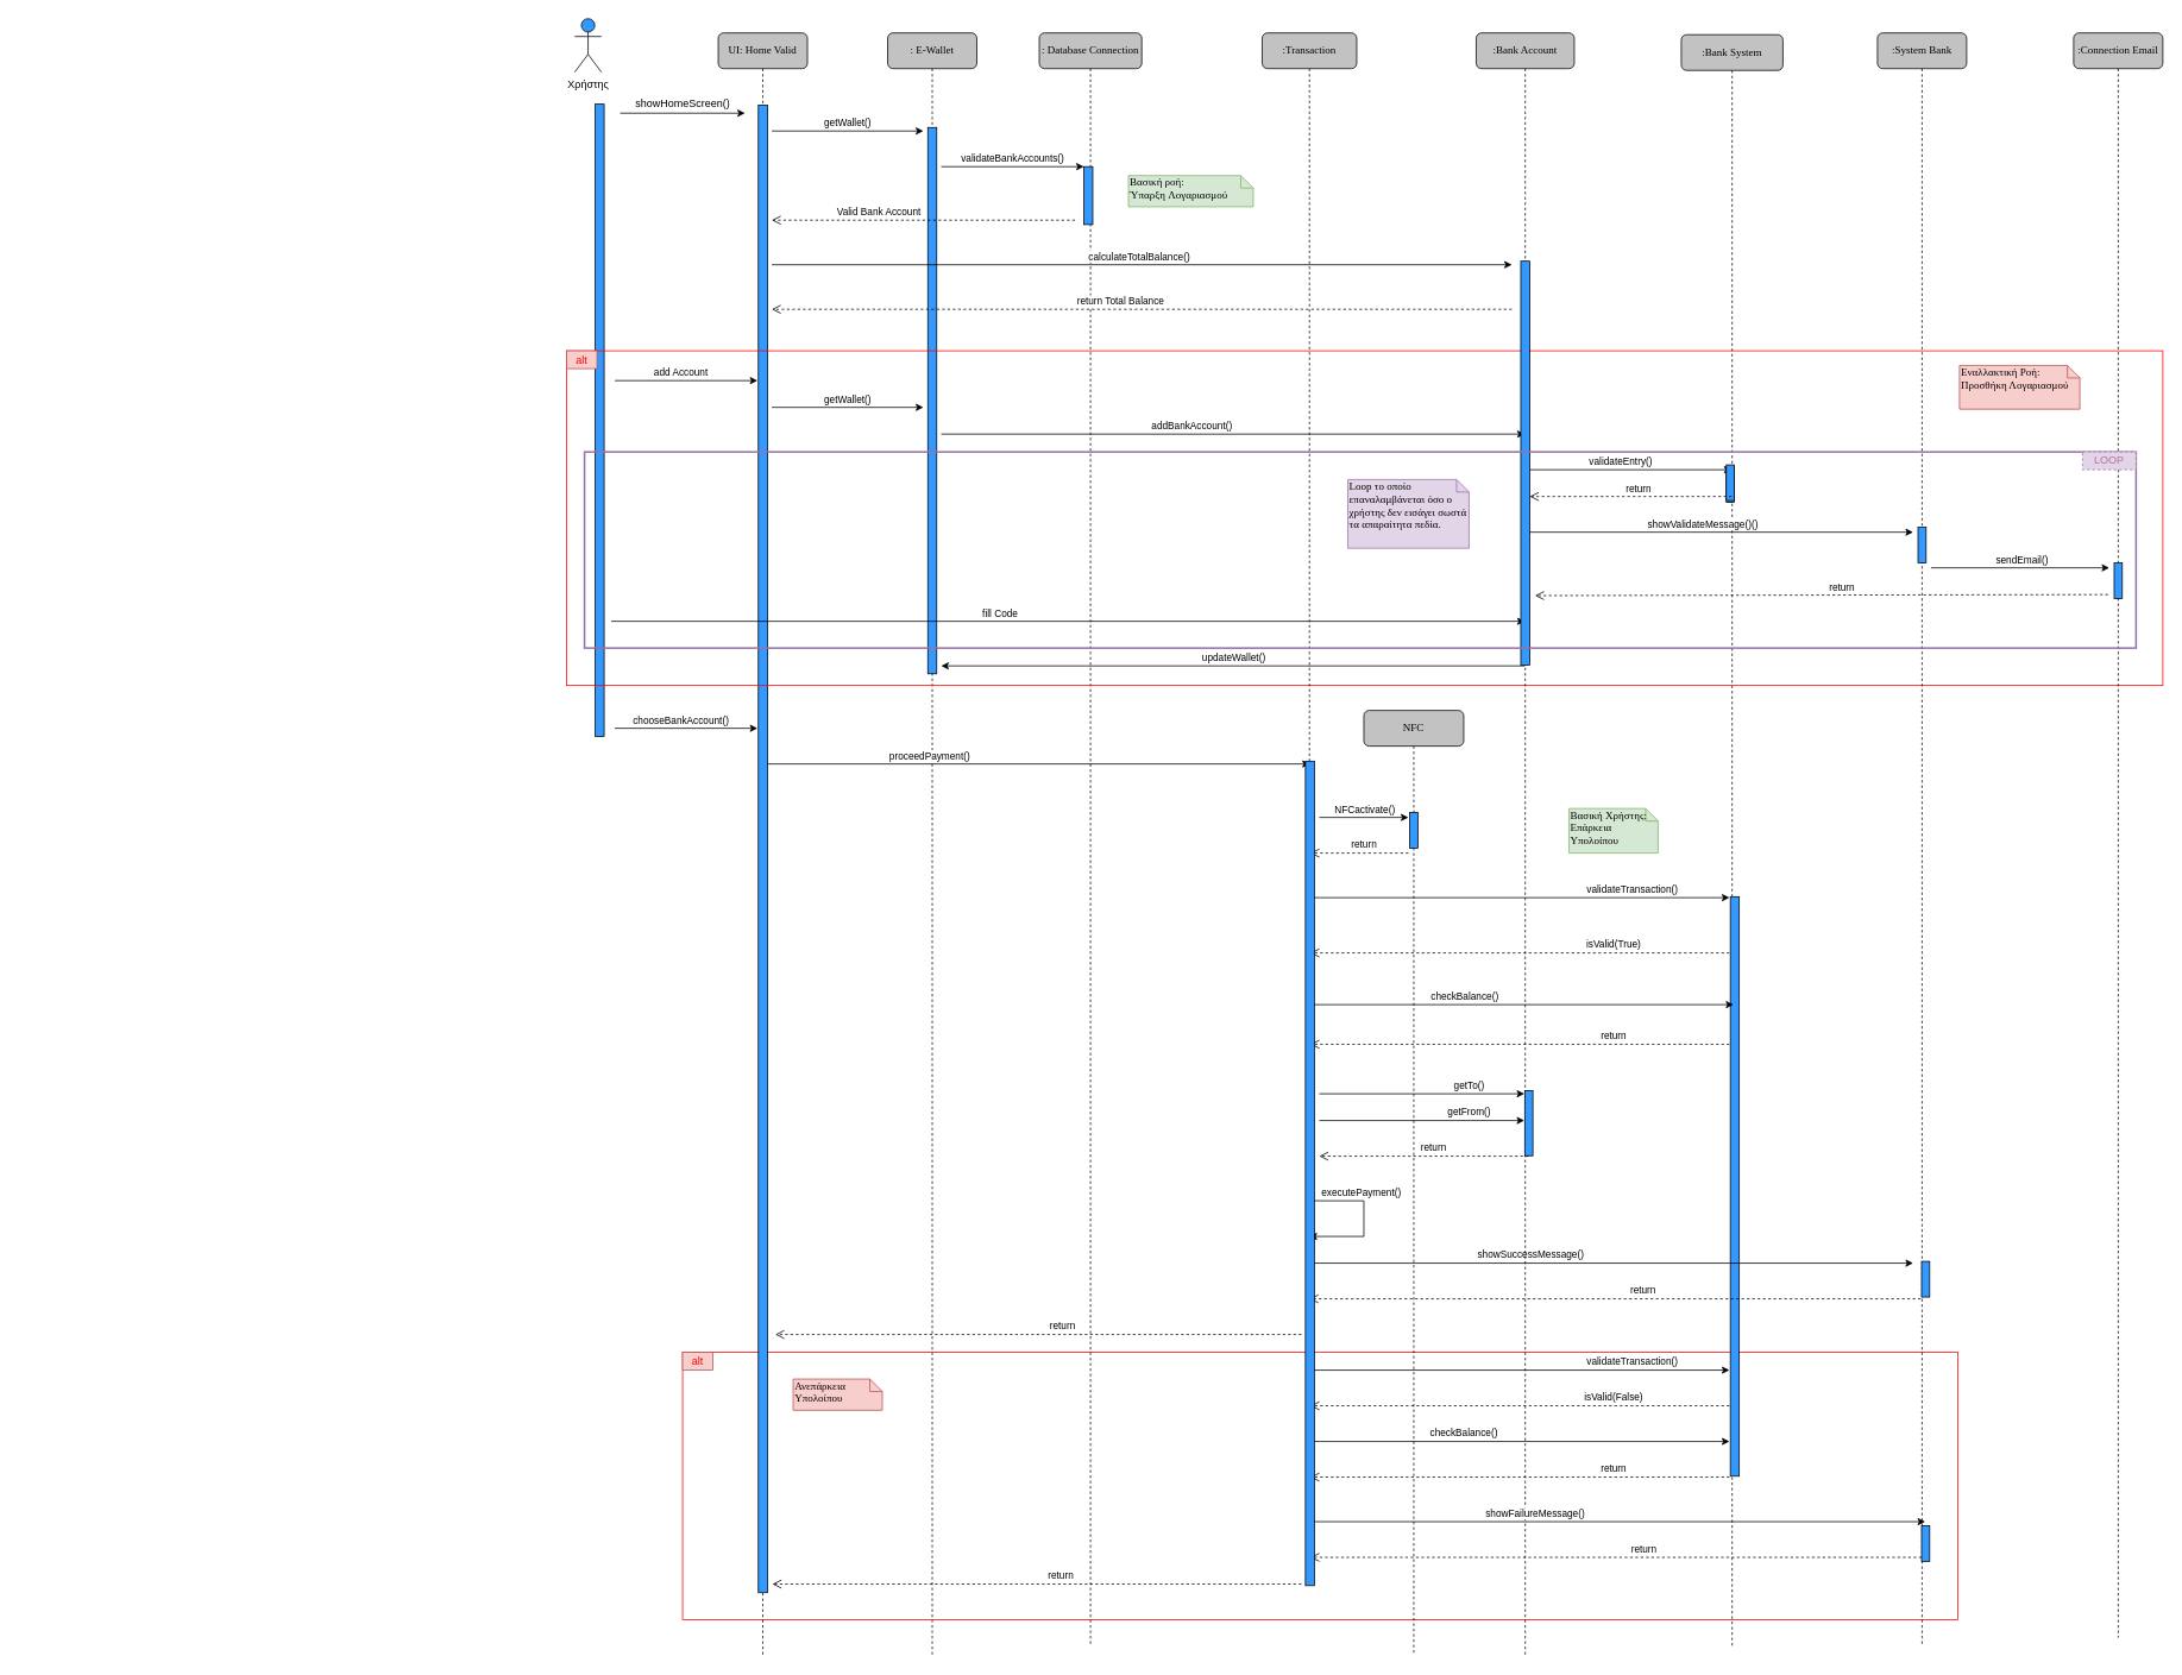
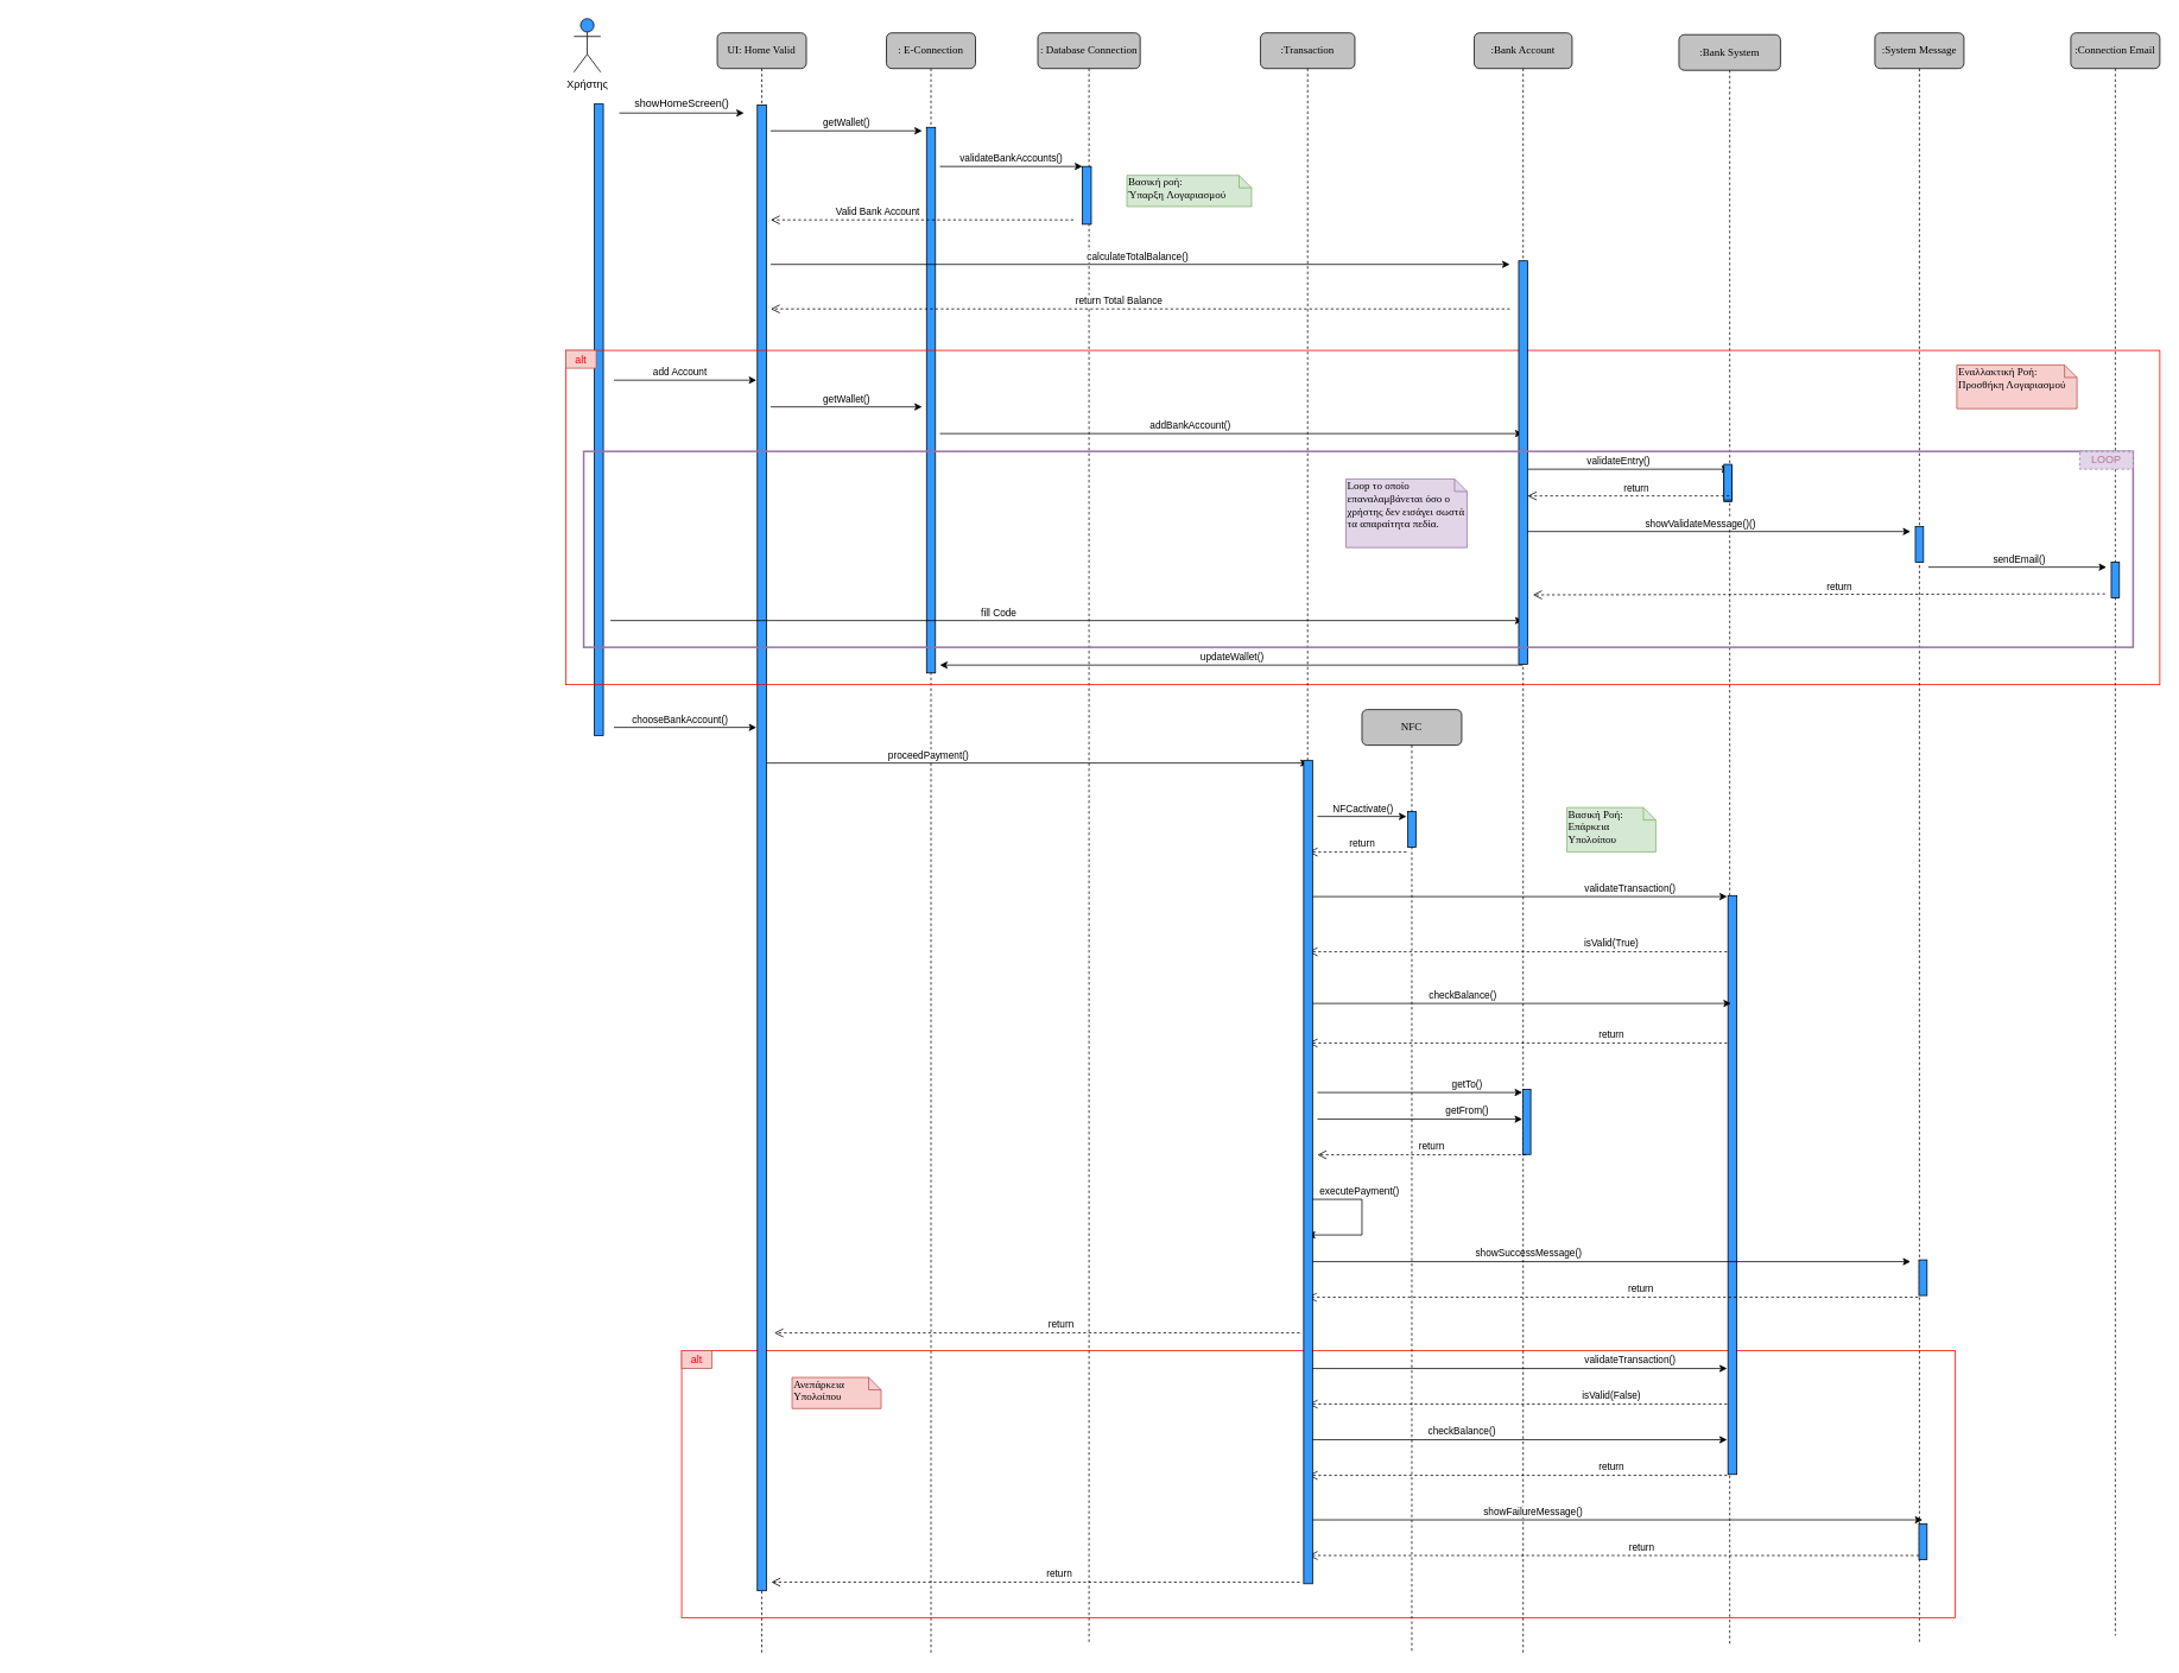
- <mxCell id="2" value=": E-Wallet&lt;br&gt;" style="shape=umlLifeline;perimeter=lifelinePerimeter;whiteSpace=wrap;html=1;container=1;collapsible=0;recursiveResize=0;outlineConnect=0;rounded=1;shadow=0;comic=0;labelBackgroundColor=none;strokeWidth=1;fontFamily=Verdana;fontSize=12;align=center;fillColor=#C2C2C2;" parent="1" vertex="1"><mxGeometry x="995" y="36" width="100" height="1820" as="geometry" /></mxCell>
+ <mxCell id="2" value=": E-Connection&lt;br&gt;" style="shape=umlLifeline;perimeter=lifelinePerimeter;whiteSpace=wrap;html=1;container=1;collapsible=0;recursiveResize=0;outlineConnect=0;rounded=1;shadow=0;comic=0;labelBackgroundColor=none;strokeWidth=1;fontFamily=Verdana;fontSize=12;align=center;fillColor=#C2C2C2;" parent="1" vertex="1"><mxGeometry x="995" y="36" width="100" height="1820" as="geometry" /></mxCell>
- <mxCell id="29" value=":System Bank" style="shape=umlLifeline;perimeter=lifelinePerimeter;whiteSpace=wrap;html=1;container=1;collapsible=0;recursiveResize=0;outlineConnect=0;rounded=1;shadow=0;comic=0;labelBackgroundColor=none;strokeWidth=1;fontFamily=Verdana;fontSize=12;align=center;fillColor=#C2C2C2;" parent="1" vertex="1"><mxGeometry x="2105" y="36" width="100" height="1810" as="geometry" /></mxCell>
+ <mxCell id="29" value=":System Message" style="shape=umlLifeline;perimeter=lifelinePerimeter;whiteSpace=wrap;html=1;container=1;collapsible=0;recursiveResize=0;outlineConnect=0;rounded=1;shadow=0;comic=0;labelBackgroundColor=none;strokeWidth=1;fontFamily=Verdana;fontSize=12;align=center;fillColor=#C2C2C2;" parent="1" vertex="1"><mxGeometry x="2105" y="36" width="100" height="1810" as="geometry" /></mxCell>
- <mxCell id="59" value="Βασική Χρήστης:&lt;br&gt;Επάρκεια&amp;nbsp;&lt;br&gt;Υπολοίπου" style="shape=note;whiteSpace=wrap;html=1;size=14;verticalAlign=top;align=left;spacingTop=-6;rounded=0;shadow=0;comic=0;labelBackgroundColor=none;strokeWidth=1;fontFamily=Verdana;fontSize=12;fillColor=#d5e8d4;strokeColor=#82b366;" vertex="1" parent="1"><mxGeometry x="1759" y="906" width="100" height="50" as="geometry" /></mxCell>
+ <mxCell id="59" value="Βασική Ροή:&lt;br&gt;Επάρκεια&amp;nbsp;&lt;br&gt;Υπολοίπου" style="shape=note;whiteSpace=wrap;html=1;size=14;verticalAlign=top;align=left;spacingTop=-6;rounded=0;shadow=0;comic=0;labelBackgroundColor=none;strokeWidth=1;fontFamily=Verdana;fontSize=12;fillColor=#d5e8d4;strokeColor=#82b366;" vertex="1" parent="1"><mxGeometry x="1759" y="906" width="100" height="50" as="geometry" /></mxCell>
